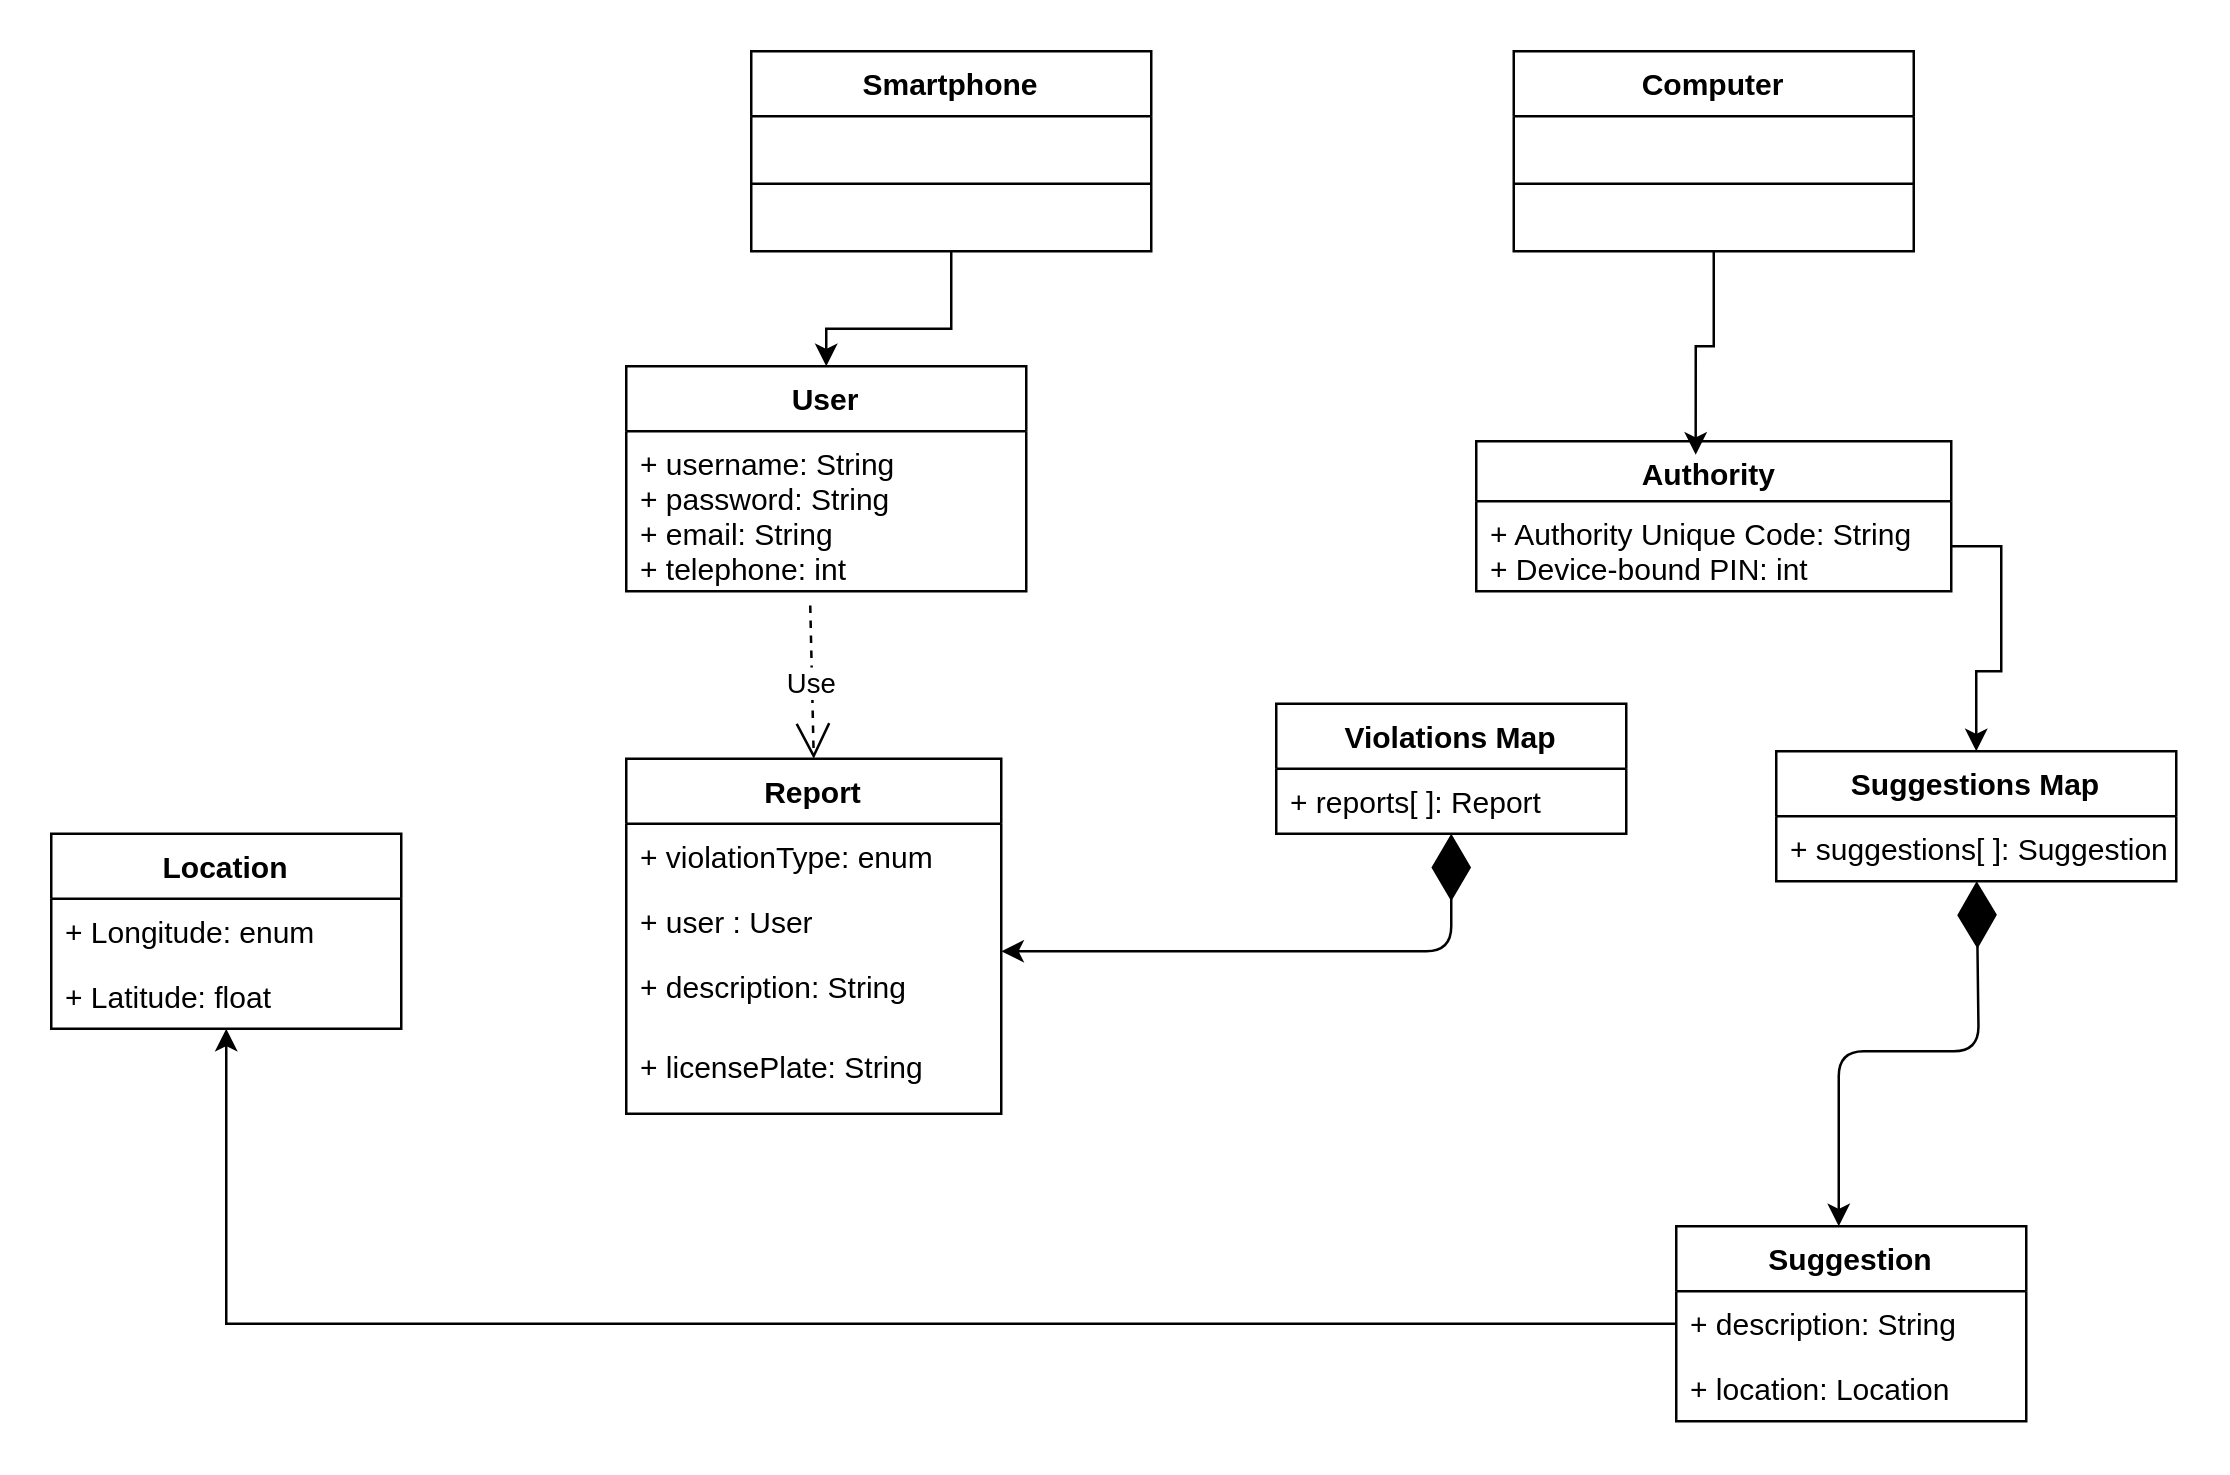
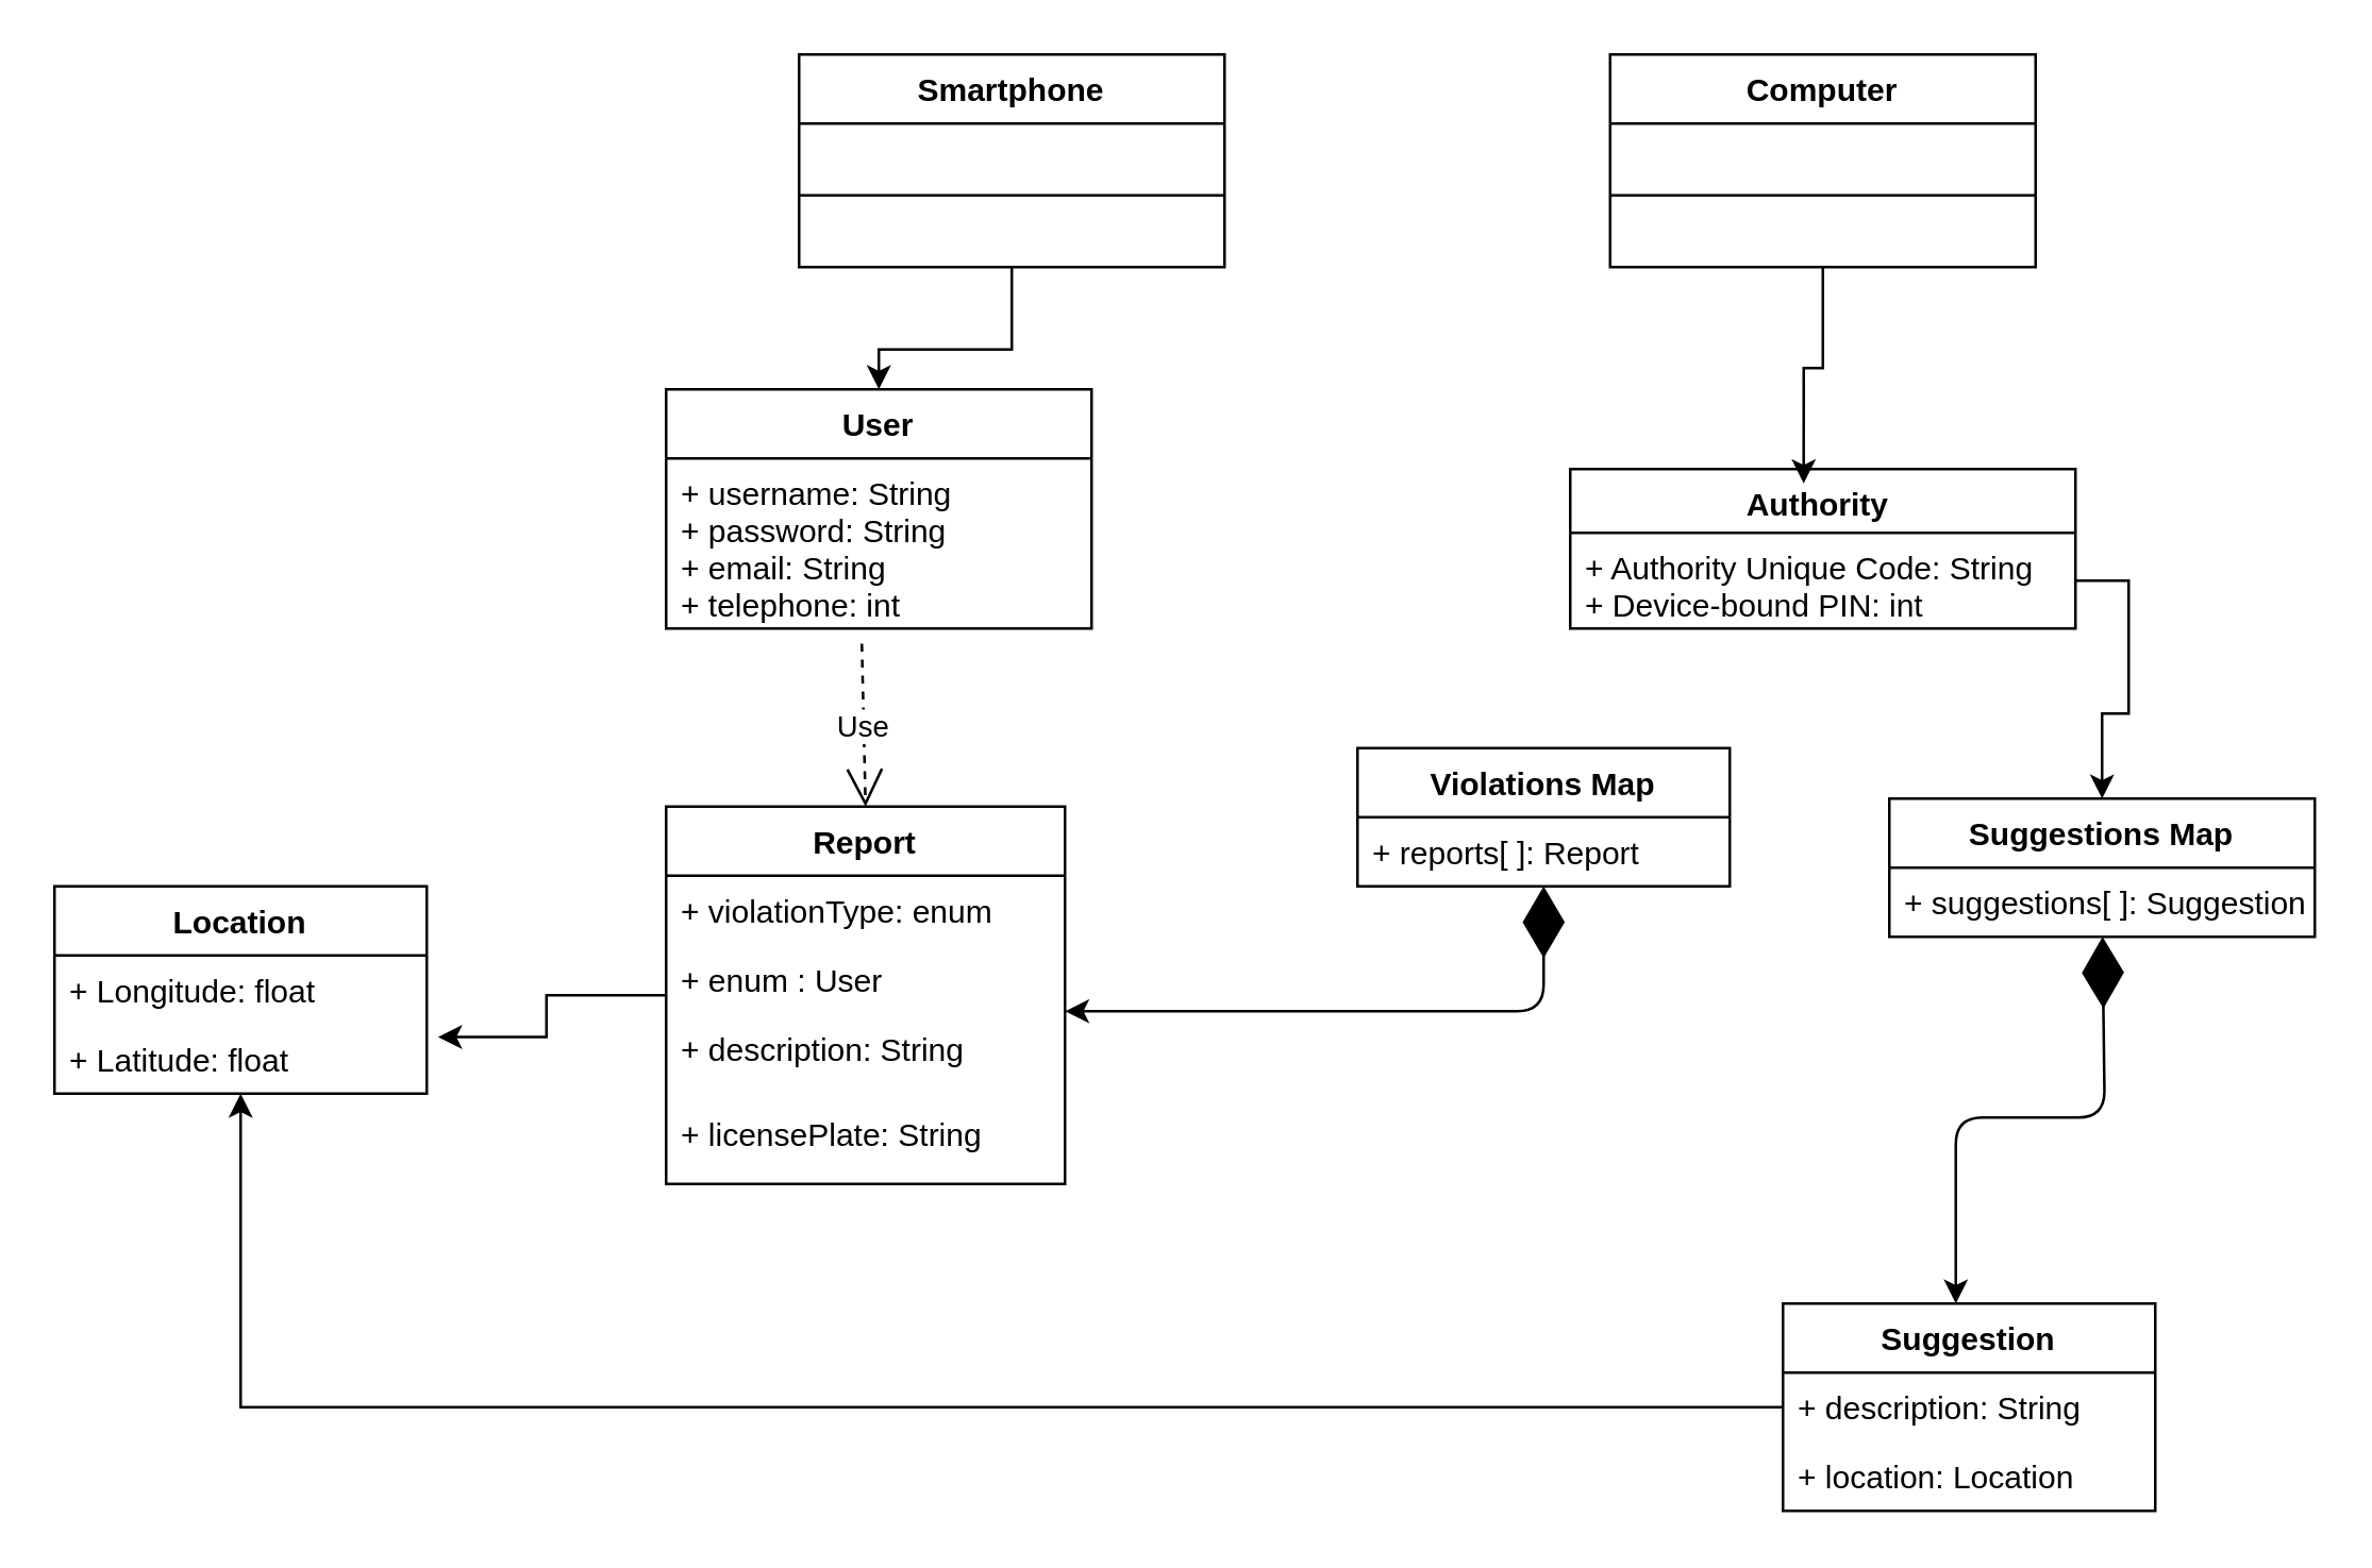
- <mxCell id="12" value="+ user : User" style="text;strokeColor=none;fillColor=none;align=left;verticalAlign=top;spacingLeft=4;spacingRight=4;overflow=hidden;rotatable=0;points=[[0,0.5],[1,0.5]];portConstraint=eastwest;" parent="10" vertex="1"><mxGeometry y="52" width="150" height="26" as="geometry" /></mxCell>
+ <mxCell id="12" value="+ enum : User" style="text;strokeColor=none;fillColor=none;align=left;verticalAlign=top;spacingLeft=4;spacingRight=4;overflow=hidden;rotatable=0;points=[[0,0.5],[1,0.5]];portConstraint=eastwest;" parent="10" vertex="1"><mxGeometry y="52" width="150" height="26" as="geometry" /></mxCell>
- <mxCell id="16" value="+ Longitude: enum" style="text;strokeColor=none;fillColor=none;align=left;verticalAlign=top;spacingLeft=4;spacingRight=4;overflow=hidden;rotatable=0;points=[[0,0.5],[1,0.5]];portConstraint=eastwest;" parent="15" vertex="1"><mxGeometry y="26" width="140" height="26" as="geometry" /></mxCell>
+ <mxCell id="16" value="+ Longitude: float" style="text;strokeColor=none;fillColor=none;align=left;verticalAlign=top;spacingLeft=4;spacingRight=4;overflow=hidden;rotatable=0;points=[[0,0.5],[1,0.5]];portConstraint=eastwest;" parent="15" vertex="1"><mxGeometry y="26" width="140" height="26" as="geometry" /></mxCell>
+ <mxCell id="9" style="edgeStyle=orthogonalEdgeStyle;rounded=0;orthogonalLoop=1;jettySize=auto;html=1;entryX=1.03;entryY=0.181;entryDx=0;entryDy=0;entryPerimeter=0;" parent="1" source="10" target="17" edge="1"><mxGeometry relative="1" as="geometry" /></mxCell>
